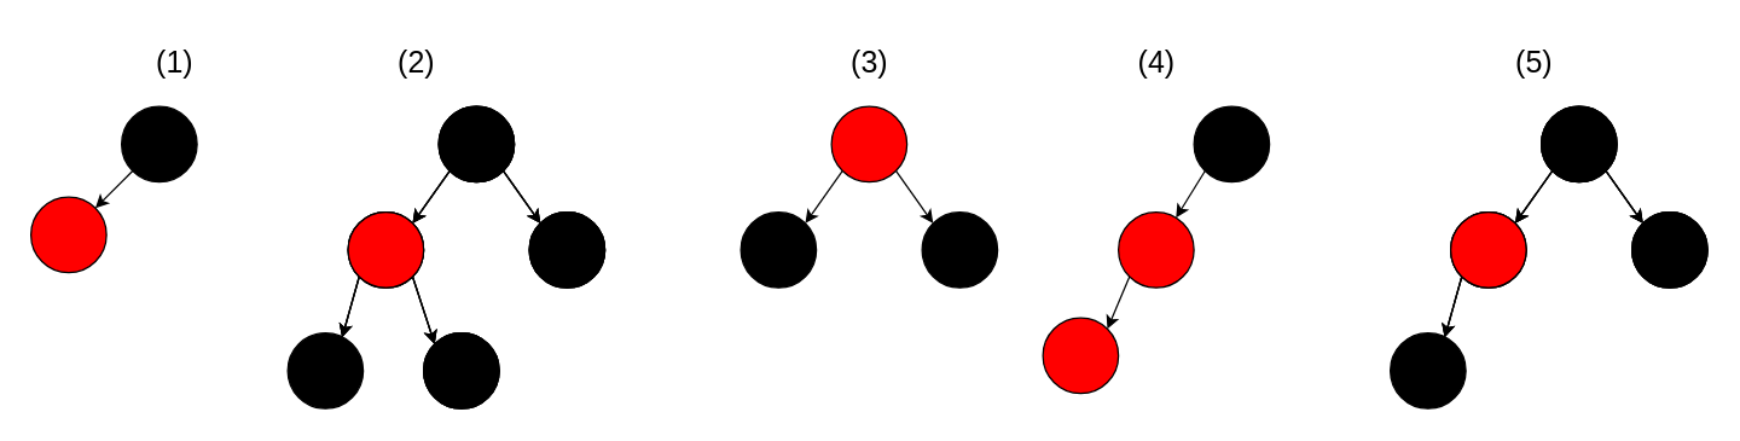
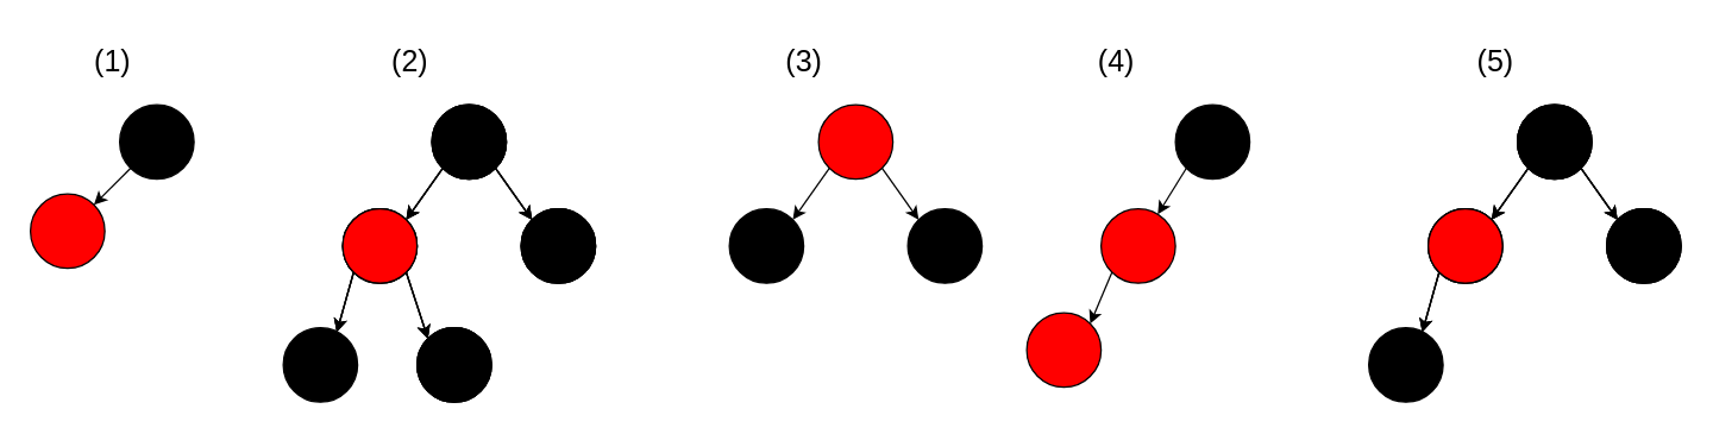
- <mxCell id="59" value="&lt;font style=&quot;font-size: 20px;&quot;&gt;(1)&lt;/font&gt;" style="text;html=1;resizable=0;autosize=1;align=center;verticalAlign=middle;points=[];fillColor=none;strokeColor=none;rounded=0;" vertex="1" parent="1"><mxGeometry x="90" y="20" width="50" height="40" as="geometry" /></mxCell>
+ <mxCell id="59" value="&lt;font style=&quot;font-size: 20px;&quot;&gt;(1)&lt;/font&gt;" style="text;html=1;resizable=0;autosize=1;align=center;verticalAlign=middle;points=[];fillColor=none;strokeColor=none;rounded=0;" vertex="1" parent="1"><mxGeometry x="50" y="20" width="50" height="40" as="geometry" /></mxCell>
- <mxCell id="61" value="&lt;font style=&quot;font-size: 20px;&quot;&gt;(3)&lt;/font&gt;" style="text;html=1;resizable=0;autosize=1;align=center;verticalAlign=middle;points=[];fillColor=none;strokeColor=none;rounded=0;" vertex="1" parent="1"><mxGeometry x="550" y="20" width="50" height="40" as="geometry" /></mxCell>
+ <mxCell id="61" value="&lt;font style=&quot;font-size: 20px;&quot;&gt;(3)&lt;/font&gt;" style="text;html=1;resizable=0;autosize=1;align=center;verticalAlign=middle;points=[];fillColor=none;strokeColor=none;rounded=0;" vertex="1" parent="1"><mxGeometry x="515" y="20" width="50" height="40" as="geometry" /></mxCell>
- <mxCell id="62" value="&lt;font style=&quot;font-size: 20px;&quot;&gt;(4)&lt;/font&gt;" style="text;html=1;resizable=0;autosize=1;align=center;verticalAlign=middle;points=[];fillColor=none;strokeColor=none;rounded=0;" vertex="1" parent="1"><mxGeometry x="740" y="20" width="50" height="40" as="geometry" /></mxCell>
+ <mxCell id="62" value="&lt;font style=&quot;font-size: 20px;&quot;&gt;(4)&lt;/font&gt;" style="text;html=1;resizable=0;autosize=1;align=center;verticalAlign=middle;points=[];fillColor=none;strokeColor=none;rounded=0;" vertex="1" parent="1"><mxGeometry x="725" y="20" width="50" height="40" as="geometry" /></mxCell>
- <mxCell id="63" value="&lt;font style=&quot;font-size: 20px;&quot;&gt;(5)&lt;/font&gt;" style="text;html=1;resizable=0;autosize=1;align=center;verticalAlign=middle;points=[];fillColor=none;strokeColor=none;rounded=0;" vertex="1" parent="1"><mxGeometry x="990" y="20" width="50" height="40" as="geometry" /></mxCell>
+ <mxCell id="63" value="&lt;font style=&quot;font-size: 20px;&quot;&gt;(5)&lt;/font&gt;" style="text;html=1;resizable=0;autosize=1;align=center;verticalAlign=middle;points=[];fillColor=none;strokeColor=none;rounded=0;" vertex="1" parent="1"><mxGeometry x="980" y="20" width="50" height="40" as="geometry" /></mxCell>
